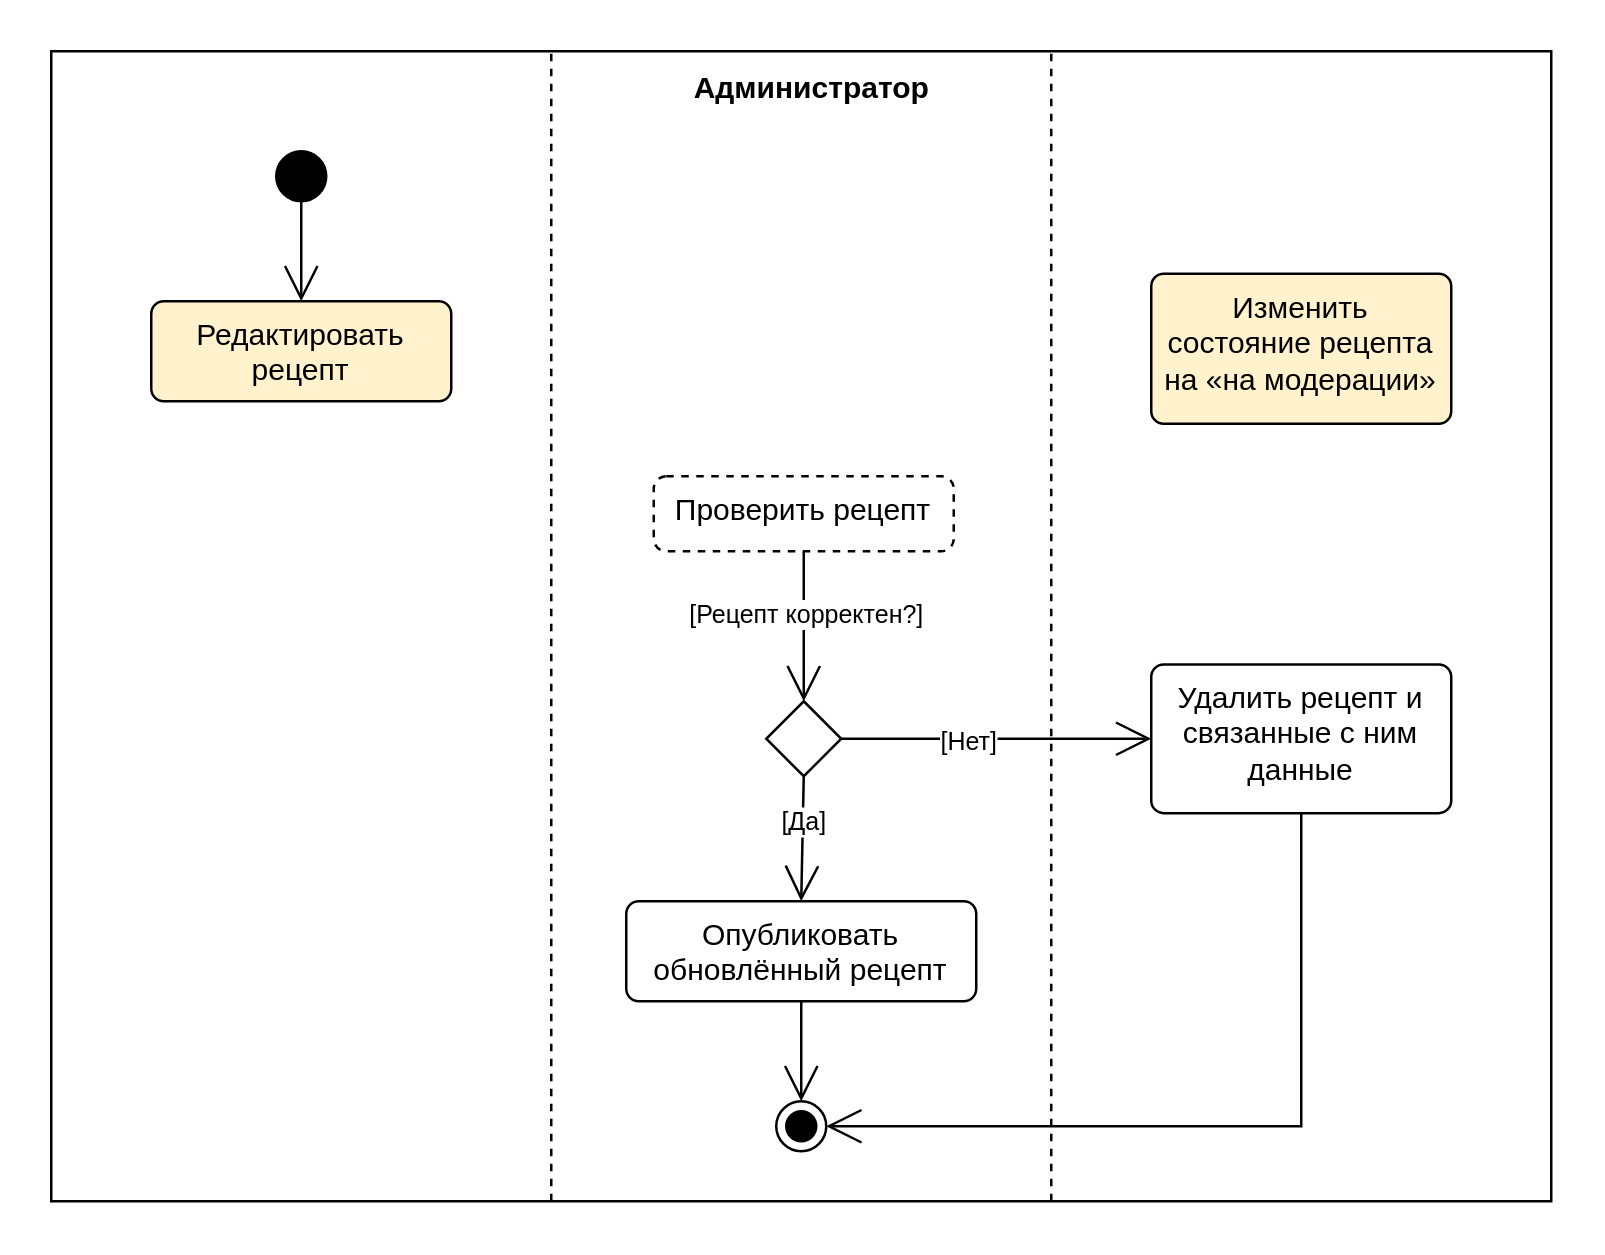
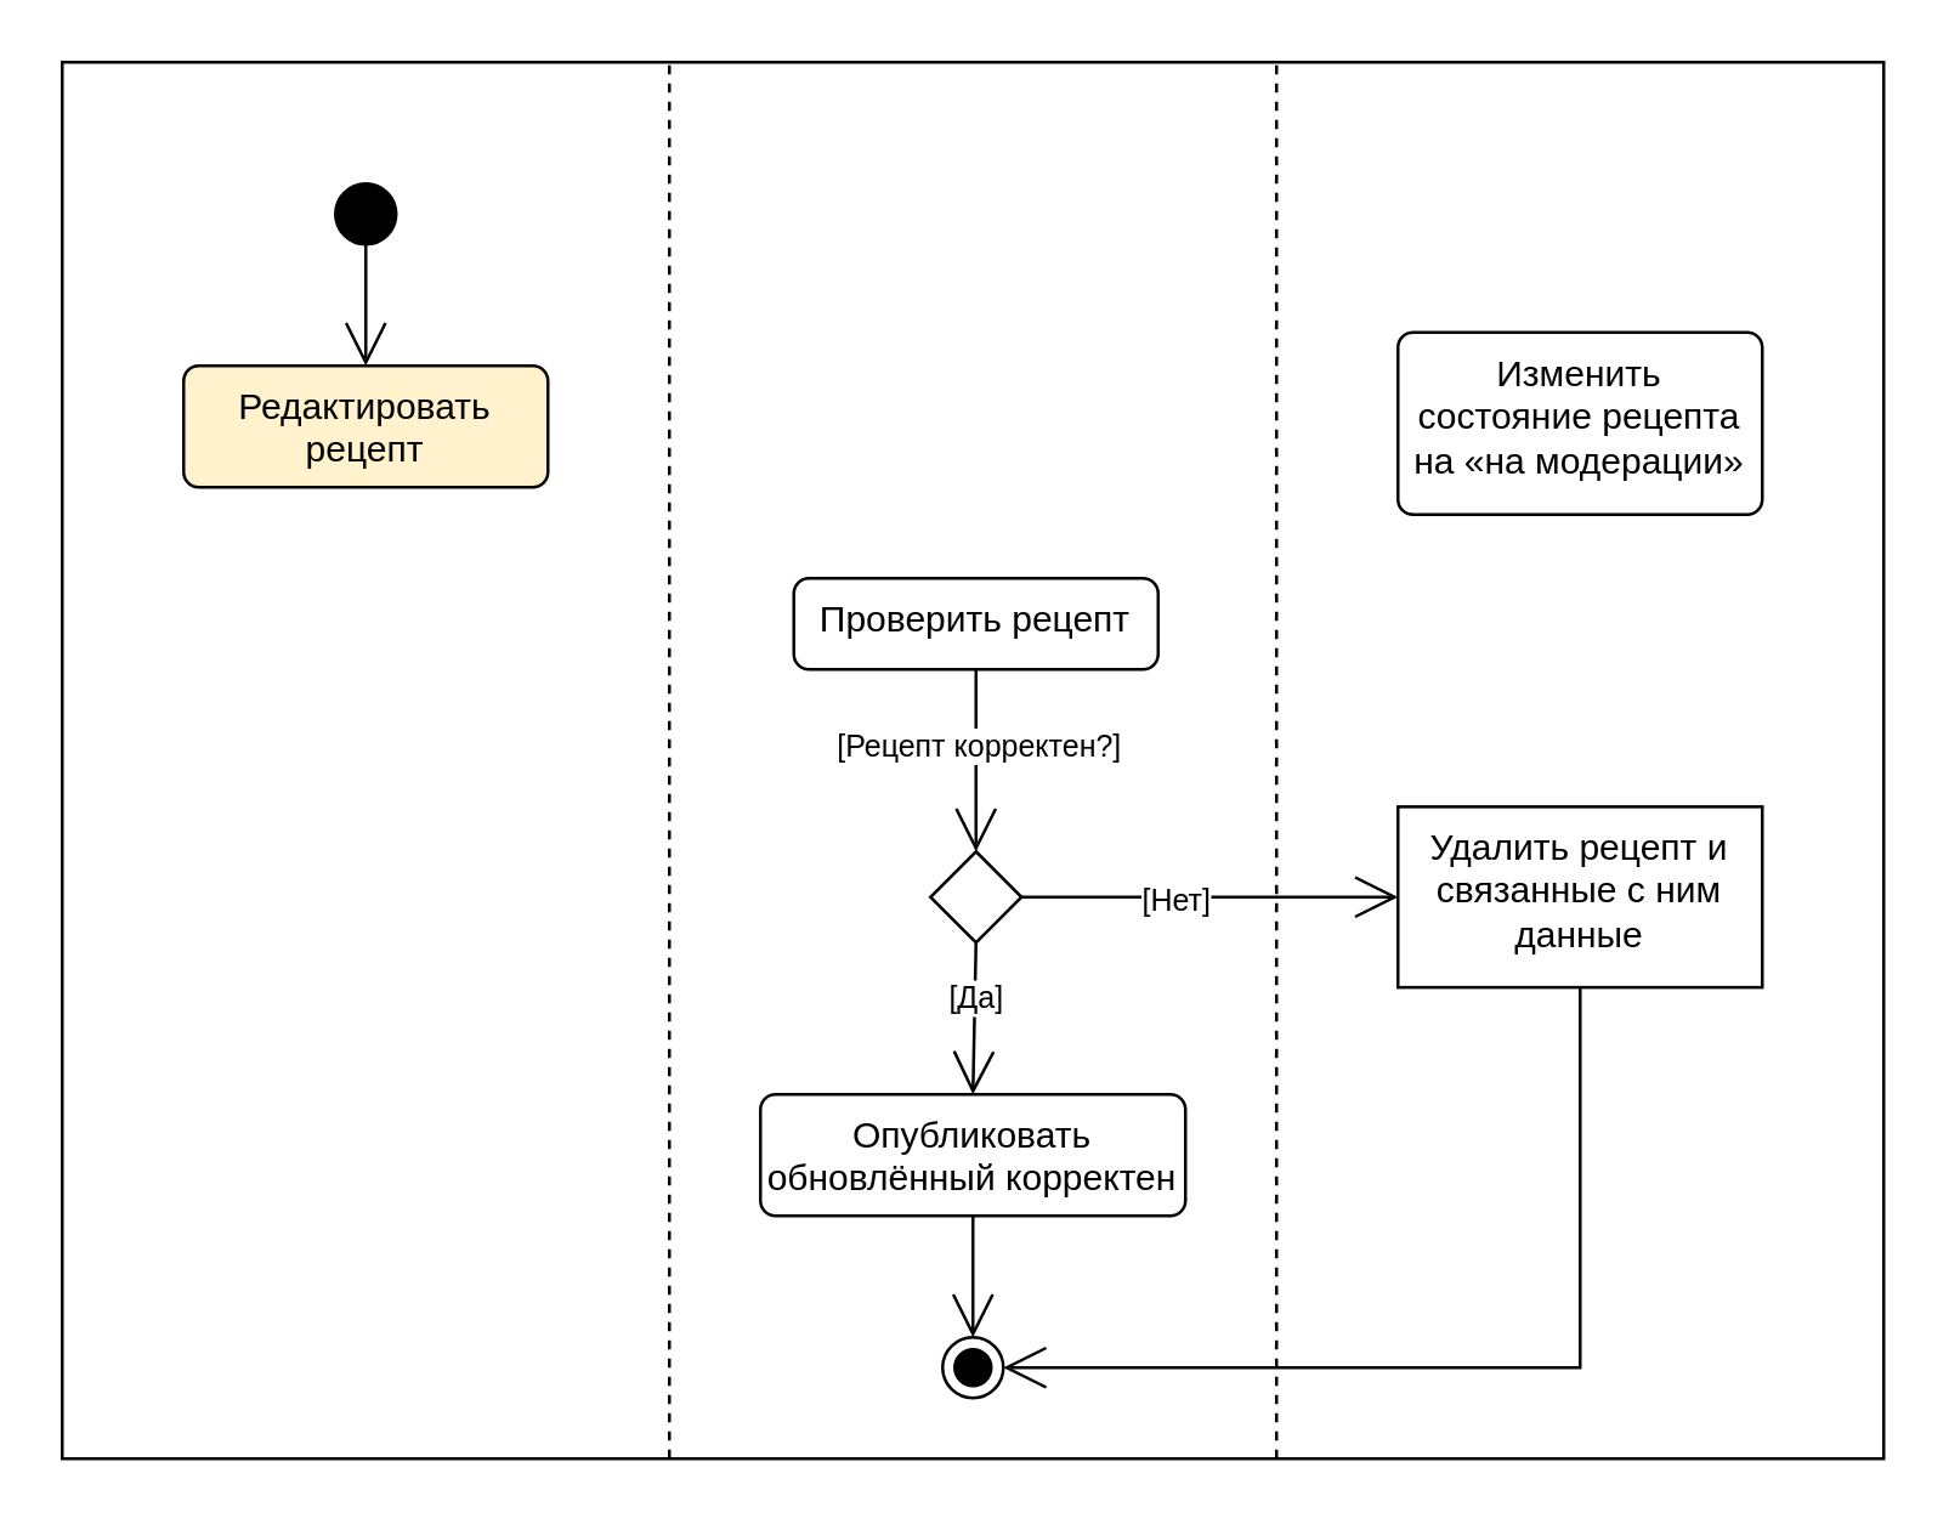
- <mxCell id="3" value="Администратор" style="text;html=1;align=center;verticalAlign=middle;resizable=0;points=[];autosize=1;strokeColor=none;fillColor=none;fontStyle=1" vertex="1" parent="1"><mxGeometry x="268.5" width="110" height="30" as="geometry" y="20" /></mxCell>
- <mxCell id="16" value="&lt;div&gt;Изменить&lt;/div&gt;&lt;div&gt;состояние рецепта на «на модерации»&lt;/div&gt;" style="html=1;align=center;verticalAlign=top;rounded=1;absoluteArcSize=1;arcSize=10;dashed=0;whiteSpace=wrap;fillColor=#fff2cc;" vertex="1" parent="1"><mxGeometry x="460" y="109" width="120" height="60" as="geometry" /></mxCell>
+ <mxCell id="16" value="&lt;div&gt;Изменить&lt;/div&gt;&lt;div&gt;состояние рецепта на «на модерации»&lt;/div&gt;" style="html=1;align=center;verticalAlign=top;rounded=1;absoluteArcSize=1;arcSize=10;dashed=0;whiteSpace=wrap;" vertex="1" parent="1"><mxGeometry x="460" y="109" width="120" height="60" as="geometry" /></mxCell>
- <mxCell id="8" value="Проверить рецепт" style="html=1;align=center;verticalAlign=top;rounded=1;absoluteArcSize=1;arcSize=10;dashed=1;whiteSpace=wrap;" vertex="1" parent="1"><mxGeometry x="261" y="190" width="120" height="30" as="geometry" /></mxCell>
+ <mxCell id="8" value="Проверить рецепт" style="html=1;align=center;verticalAlign=top;rounded=1;absoluteArcSize=1;arcSize=10;dashed=0;whiteSpace=wrap;" vertex="1" parent="1"><mxGeometry x="261" y="190" width="120" height="30" as="geometry" /></mxCell>
- <mxCell id="17" value="Удалить рецепт и связанные с ним данные" style="html=1;align=center;verticalAlign=top;rounded=1;absoluteArcSize=1;arcSize=10;dashed=0;whiteSpace=wrap;" vertex="1" parent="1"><mxGeometry x="460" y="265.25" width="120" height="59.5" as="geometry" /></mxCell>
+ <mxCell id="17" value="Удалить рецепт и связанные с ним данные" style="html=1;align=center;verticalAlign=top;absoluteArcSize=1;arcSize=10;dashed=0;whiteSpace=wrap;rounded=0;" vertex="1" parent="1"><mxGeometry x="460" y="265.25" width="120" height="59.5" as="geometry" /></mxCell>
- <mxCell id="14" value="Опубликовать обновлённый рецепт" style="html=1;align=center;verticalAlign=top;rounded=1;absoluteArcSize=1;arcSize=10;dashed=0;whiteSpace=wrap;" vertex="1" parent="1"><mxGeometry x="250" y="360" width="140" height="40" as="geometry" /></mxCell>
+ <mxCell id="14" value="Опубликовать обновлённый корректен" style="html=1;align=center;verticalAlign=top;rounded=1;absoluteArcSize=1;arcSize=10;dashed=0;whiteSpace=wrap;" vertex="1" parent="1"><mxGeometry x="250" y="360" width="140" height="40" as="geometry" /></mxCell>
